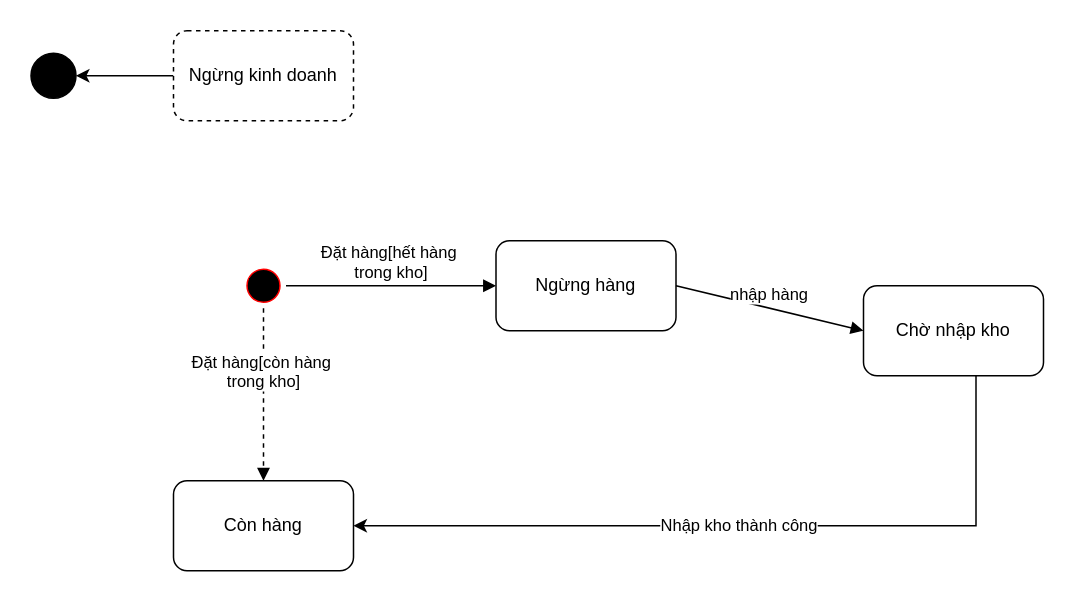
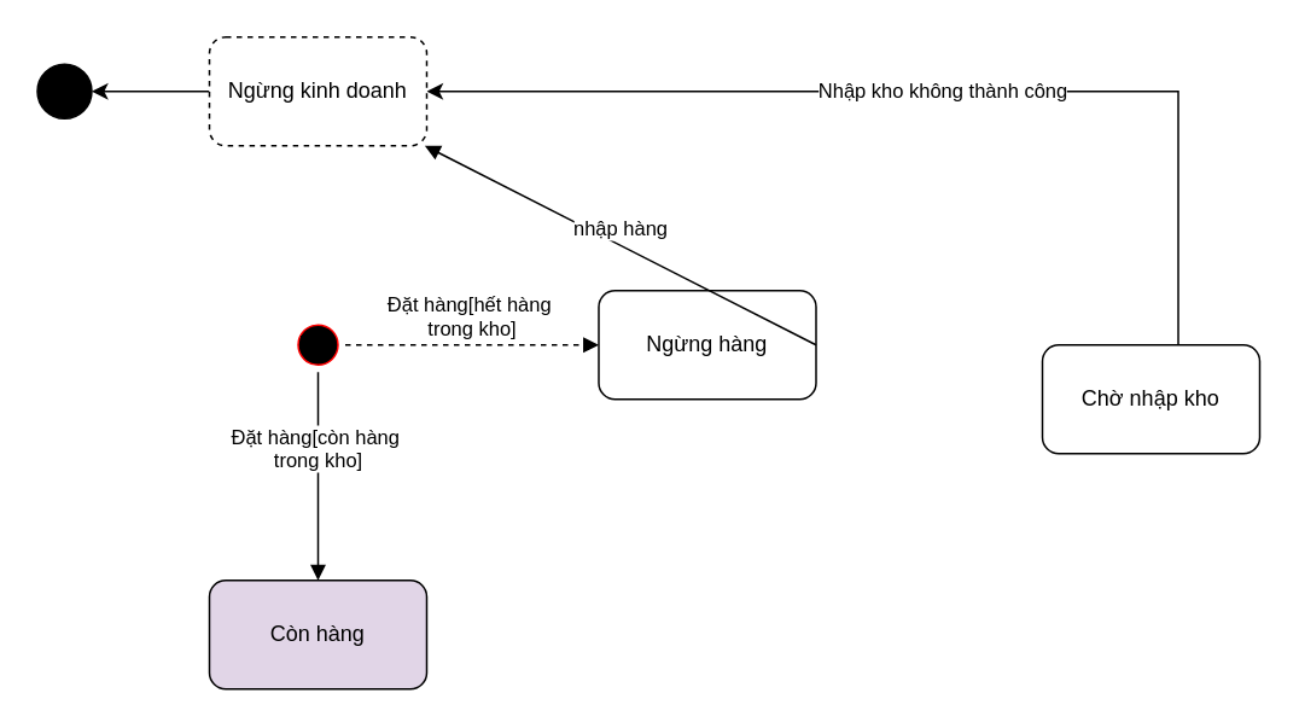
+ <mxCell id="3" value="Nhập kho không thành công" style="edgeStyle=orthogonalEdgeStyle;rounded=0;orthogonalLoop=1;jettySize=auto;html=1;entryX=1;entryY=0.5;entryDx=0;entryDy=0;exitX=0.5;exitY=0;exitDx=0;exitDy=0;" edge="1" parent="1" source="9" target="12"><mxGeometry relative="1" as="geometry"><Array as="points"><mxPoint x="650" y="50" /></Array></mxGeometry></mxCell>
- <mxCell id="5" value="Đặt hàng[hết hàng&amp;nbsp;&lt;div&gt;trong kho]&lt;/div&gt;" style="html=1;verticalAlign=bottom;endArrow=block;curved=0;rounded=0;exitX=1;exitY=0.5;exitDx=0;exitDy=0;entryX=0;entryY=0.5;entryDx=0;entryDy=0;" edge="1" parent="1" source="2" target="4"><mxGeometry width="80" relative="1" as="geometry"><mxPoint x="350" y="455" as="sourcePoint" /><mxPoint x="430" y="455" as="targetPoint" /><mxPoint as="offset" /></mxGeometry></mxCell>
+ <mxCell id="5" value="Đặt hàng[hết hàng&amp;nbsp;&lt;div&gt;trong kho]&lt;/div&gt;" style="html=1;verticalAlign=bottom;endArrow=block;curved=0;rounded=0;exitX=1;exitY=0.5;exitDx=0;exitDy=0;entryX=0;entryY=0.5;entryDx=0;entryDy=0;dashed=1;" edge="1" parent="1" source="2" target="4"><mxGeometry width="80" relative="1" as="geometry"><mxPoint x="350" y="455" as="sourcePoint" /><mxPoint x="430" y="455" as="targetPoint" /><mxPoint as="offset" /></mxGeometry></mxCell>
- <mxCell id="10" value="nhập hàng" style="html=1;verticalAlign=bottom;endArrow=block;curved=0;rounded=0;exitX=1;exitY=0.5;exitDx=0;exitDy=0;entryX=0;entryY=0.5;entryDx=0;entryDy=0;" edge="1" parent="1" source="4" target="9"><mxGeometry width="80" relative="1" as="geometry"><mxPoint x="270" y="180" as="sourcePoint" /><mxPoint x="410" y="180" as="targetPoint" /><mxPoint as="offset" /></mxGeometry></mxCell>
+ <mxCell id="10" value="nhập hàng" style="html=1;verticalAlign=bottom;endArrow=block;curved=0;rounded=0;exitX=1;exitY=0.5;exitDx=0;exitDy=0;" edge="1" parent="1" source="4" target="12"><mxGeometry width="80" relative="1" as="geometry"><mxPoint x="270" y="180" as="sourcePoint" /><mxPoint x="410" y="180" as="targetPoint" /><mxPoint as="offset" /></mxGeometry></mxCell>
- <mxCell id="6" value="Đặt hàng[còn hàng&amp;nbsp;&lt;div&gt;trong kho]&lt;/div&gt;" style="html=1;verticalAlign=bottom;endArrow=block;curved=0;rounded=0;exitX=0.5;exitY=1;exitDx=0;exitDy=0;dashed=1;" edge="1" parent="1" source="2" target="7"><mxGeometry width="80" relative="1" as="geometry"><mxPoint x="270" y="300" as="sourcePoint" /><mxPoint x="175" y="300" as="targetPoint" /></mxGeometry></mxCell>
+ <mxCell id="6" value="Đặt hàng[còn hàng&amp;nbsp;&lt;div&gt;trong kho]&lt;/div&gt;" style="html=1;verticalAlign=bottom;endArrow=block;curved=0;rounded=0;exitX=0.5;exitY=1;exitDx=0;exitDy=0;" edge="1" parent="1" source="2" target="7"><mxGeometry width="80" relative="1" as="geometry"><mxPoint x="270" y="300" as="sourcePoint" /><mxPoint x="175" y="300" as="targetPoint" /></mxGeometry></mxCell>
- <mxCell id="7" value="Còn hàng" style="rounded=1;whiteSpace=wrap;html=1;" vertex="1" parent="1"><mxGeometry x="115" y="320" width="120" height="60" as="geometry" /></mxCell>
+ <mxCell id="7" value="Còn hàng" style="rounded=1;whiteSpace=wrap;html=1;fillColor=#e1d5e7;" vertex="1" parent="1"><mxGeometry x="115" y="320" width="120" height="60" as="geometry" /></mxCell>
- <mxCell id="8" value="Nhập kho thành công" style="edgeStyle=orthogonalEdgeStyle;rounded=0;orthogonalLoop=1;jettySize=auto;html=1;entryX=1;entryY=0.5;entryDx=0;entryDy=0;" edge="1" parent="1" source="9" target="7"><mxGeometry relative="1" as="geometry"><Array as="points"><mxPoint x="650" y="350" /></Array></mxGeometry></mxCell>
